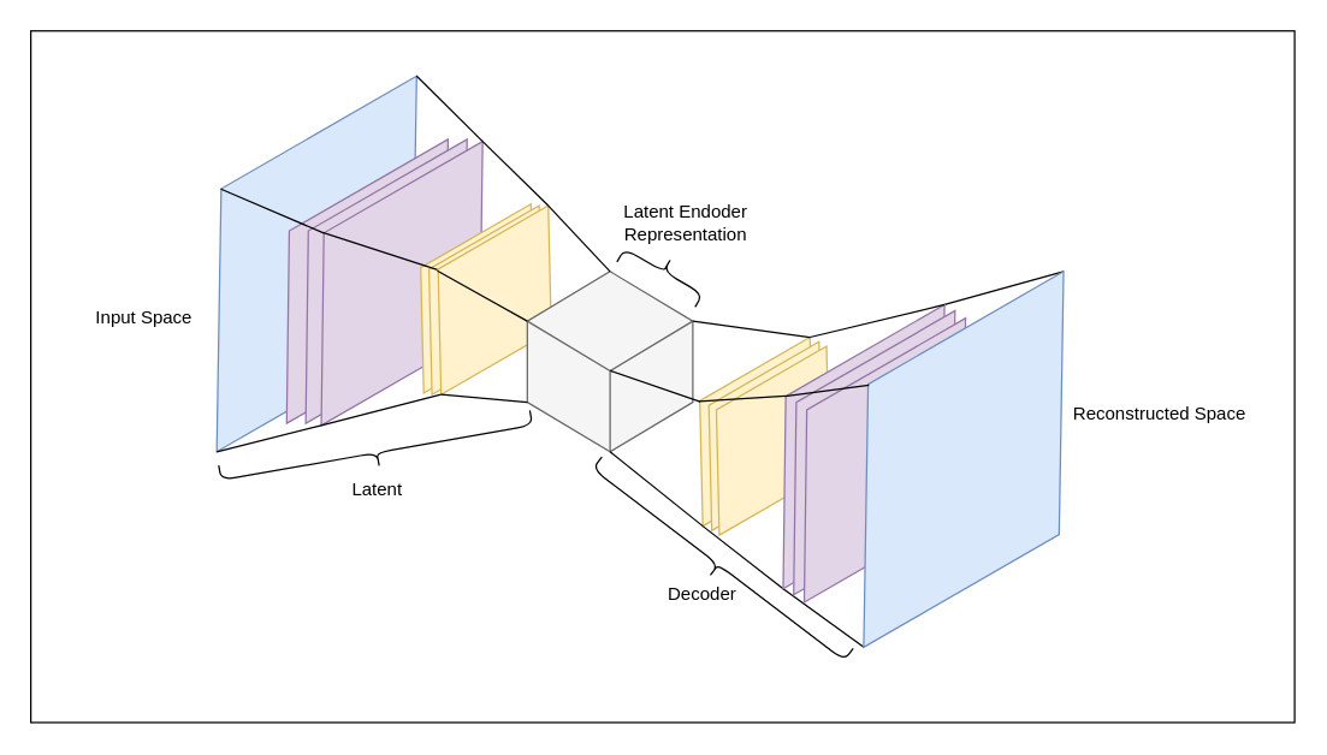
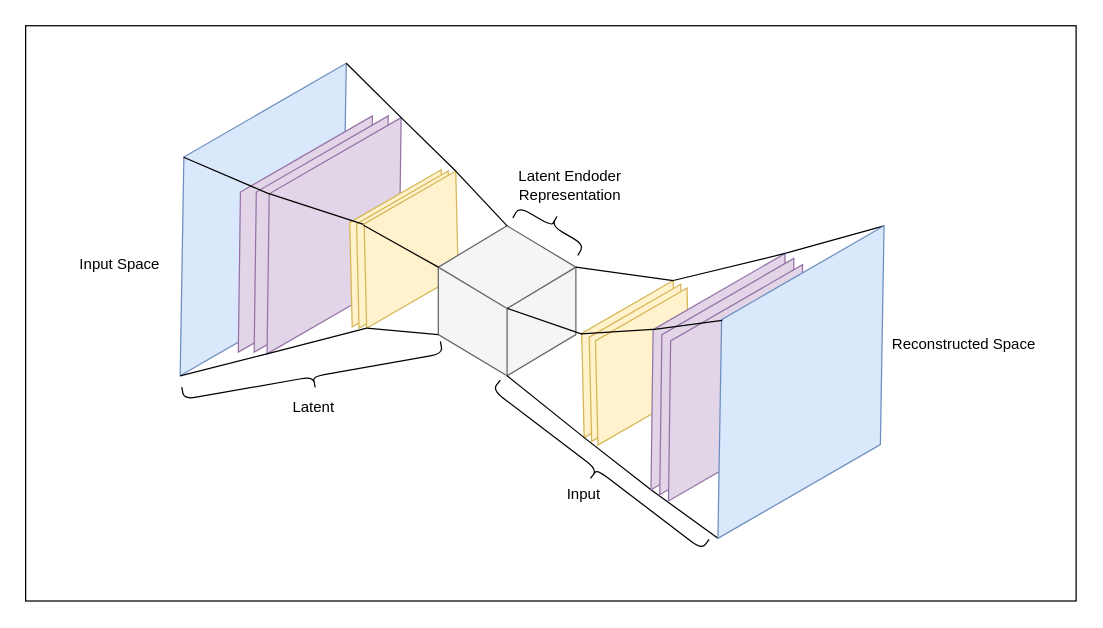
- <mxCell id="44" value="Decoder" style="text;html=1;align=center;verticalAlign=middle;resizable=0;points=[];autosize=1;strokeColor=none;fillColor=none;" vertex="1" parent="1"><mxGeometry x="430.55" y="379.95" width="70" height="30" as="geometry" /></mxCell>
+ <mxCell id="44" value="Input" style="text;html=1;align=center;verticalAlign=middle;resizable=0;points=[];autosize=1;strokeColor=none;fillColor=none;" vertex="1" parent="1"><mxGeometry x="430.55" y="379.95" width="70" height="30" as="geometry" /></mxCell>
